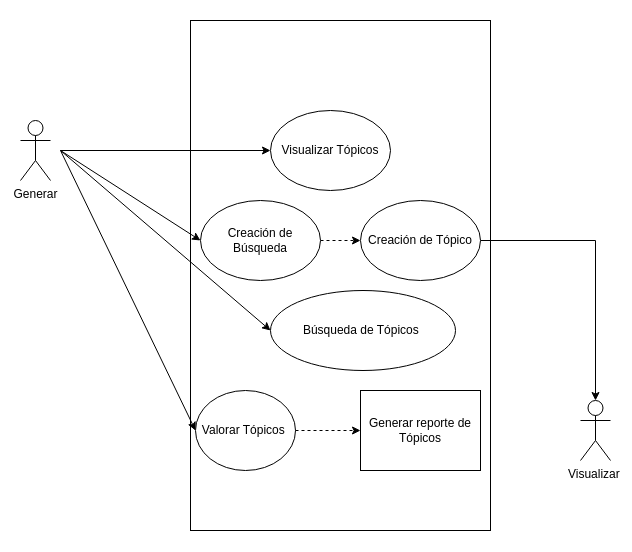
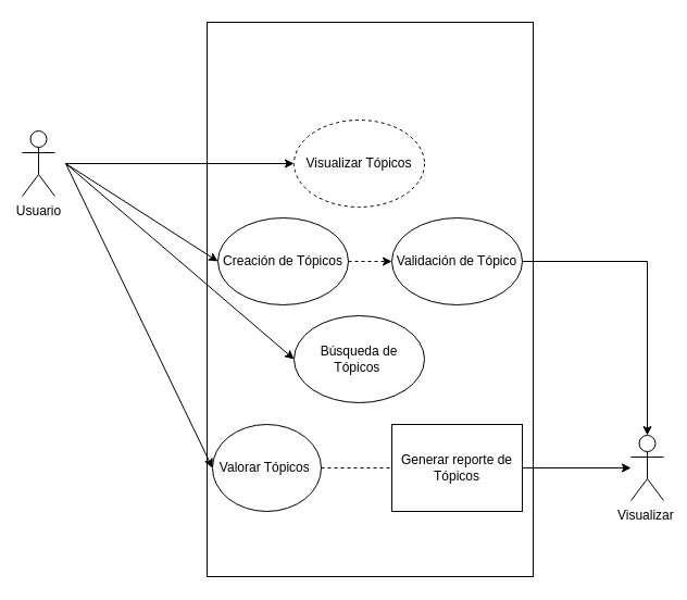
- <mxCell id="4" value="Visualizar Tópicos" style="ellipse;whiteSpace=wrap;html=1;" parent="1" vertex="1"><mxGeometry x="270" y="110" width="120" height="80" as="geometry" /></mxCell>
+ <mxCell id="4" value="Visualizar Tópicos" style="ellipse;whiteSpace=wrap;html=1;dashed=1;" parent="1" vertex="1"><mxGeometry x="270" y="110" width="120" height="80" as="geometry" /></mxCell>
- <mxCell id="3" value="Generar" style="shape=umlActor;verticalLabelPosition=bottom;verticalAlign=top;html=1;outlineConnect=0;" parent="1" vertex="1"><mxGeometry x="20" y="120" width="30" height="60" as="geometry" /></mxCell>
+ <mxCell id="3" value="Usuario" style="shape=umlActor;verticalLabelPosition=bottom;verticalAlign=top;html=1;outlineConnect=0;" parent="1" vertex="1"><mxGeometry x="20" y="120" width="30" height="60" as="geometry" /></mxCell>
- <mxCell id="7" value="Creación de Búsqueda" style="ellipse;whiteSpace=wrap;html=1;" parent="1" vertex="1"><mxGeometry x="200" y="200" width="120" height="80" as="geometry" /></mxCell>
+ <mxCell id="7" value="Creación de Tópicos" style="ellipse;whiteSpace=wrap;html=1;" parent="1" vertex="1"><mxGeometry x="200" y="200" width="120" height="80" as="geometry" /></mxCell>
- <mxCell id="18" value="Creación de Tópico" style="ellipse;whiteSpace=wrap;html=1;" parent="1" vertex="1"><mxGeometry x="360" y="200" width="120" height="80" as="geometry" /></mxCell>
+ <mxCell id="18" value="Validación de Tópico" style="ellipse;whiteSpace=wrap;html=1;" parent="1" vertex="1"><mxGeometry x="360" y="200" width="120" height="80" as="geometry" /></mxCell>
- <mxCell id="8" value="Búsqueda de Tópicos&amp;nbsp;" style="ellipse;whiteSpace=wrap;html=1;" parent="1" vertex="1"><mxGeometry x="270" y="290" width="185" height="80" as="geometry" /></mxCell>
+ <mxCell id="8" value="Búsqueda de Tópicos&amp;nbsp;" style="ellipse;whiteSpace=wrap;html=1;" parent="1" vertex="1"><mxGeometry x="270" y="290" width="120" height="80" as="geometry" /></mxCell>
- <mxCell id="12" value="" style="endArrow=classic;html=1;exitX=1;exitY=0.5;exitDx=0;exitDy=0;entryX=0;entryY=0.5;entryDx=0;entryDy=0;dashed=1;" parent="1" source="9" target="11" edge="1"><mxGeometry width="50" height="50" relative="1" as="geometry"><mxPoint x="380" y="470" as="sourcePoint" /><mxPoint x="430" y="420" as="targetPoint" /></mxGeometry></mxCell>
+ <mxCell id="12" value="" style="endArrow=none;html=1;exitX=1;exitY=0.5;exitDx=0;exitDy=0;entryX=0;entryY=0.5;entryDx=0;entryDy=0;dashed=1;" parent="1" source="9" target="11" edge="1"><mxGeometry width="50" height="50" relative="1" as="geometry"><mxPoint x="380" y="470" as="sourcePoint" /><mxPoint x="430" y="420" as="targetPoint" /></mxGeometry></mxCell>
+ <mxCell id="10" style="edgeStyle=orthogonalEdgeStyle;rounded=0;orthogonalLoop=1;jettySize=auto;html=1;" parent="1" source="11" target="16" edge="1"><mxGeometry relative="1" as="geometry" /></mxCell>
